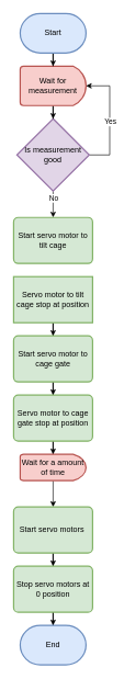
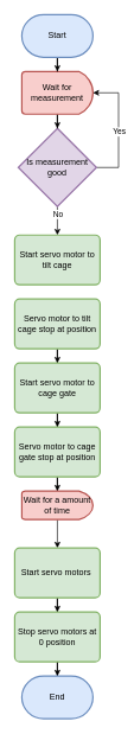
- <mxCell id="13" value="Servo motor to tilt cage stop at position" style="whiteSpace=wrap;html=1;absoluteArcSize=1;arcSize=14;strokeWidth=2;fillColor=#d5e8d4;strokeColor=#82b366;rounded=0;" vertex="1" parent="1"><mxGeometry x="20" y="420" width="120" height="70" as="geometry" /></mxCell>
+ <mxCell id="13" value="Servo motor to tilt cage stop at position" style="rounded=1;whiteSpace=wrap;html=1;absoluteArcSize=1;arcSize=14;strokeWidth=2;fillColor=#d5e8d4;strokeColor=#82b366;" vertex="1" parent="1"><mxGeometry x="20" y="420" width="120" height="70" as="geometry" /></mxCell>
